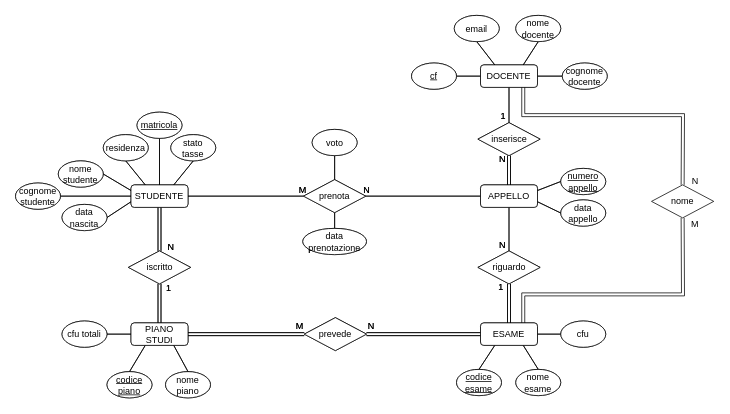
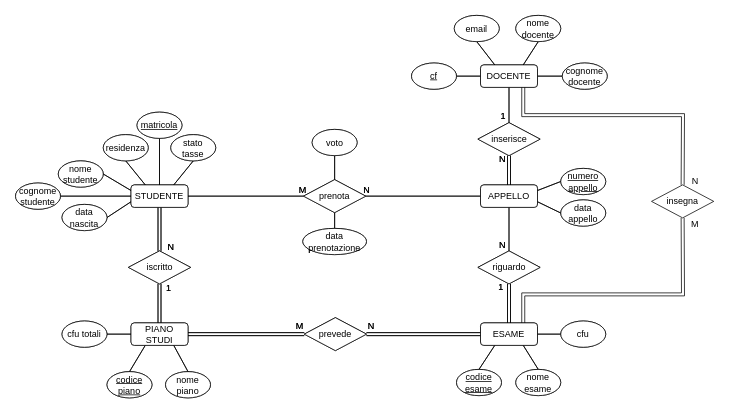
- <mxCell id="142" value="nome" style="shape=rhombus;perimeter=rhombusPerimeter;whiteSpace=wrap;html=1;align=center;" vertex="1" parent="1"><mxGeometry x="868" y="246" width="83" height="44" as="geometry" /></mxCell>
+ <mxCell id="142" value="insegna" style="shape=rhombus;perimeter=rhombusPerimeter;whiteSpace=wrap;html=1;align=center;" vertex="1" parent="1"><mxGeometry x="868" y="246" width="83" height="44" as="geometry" /></mxCell>
